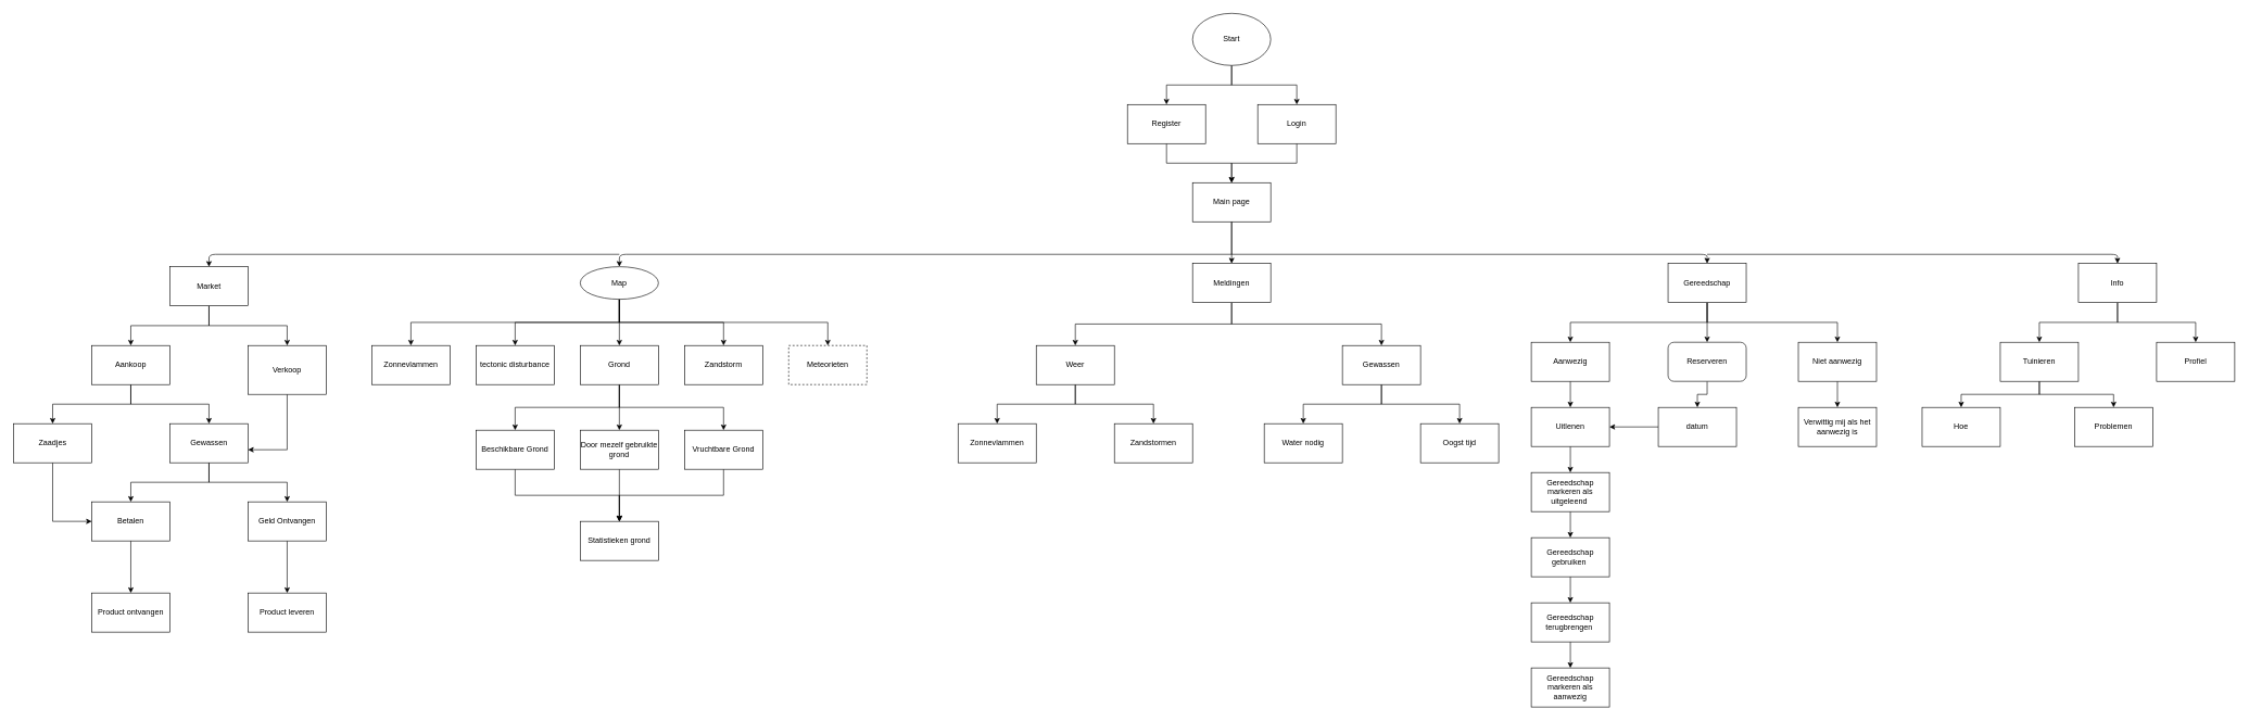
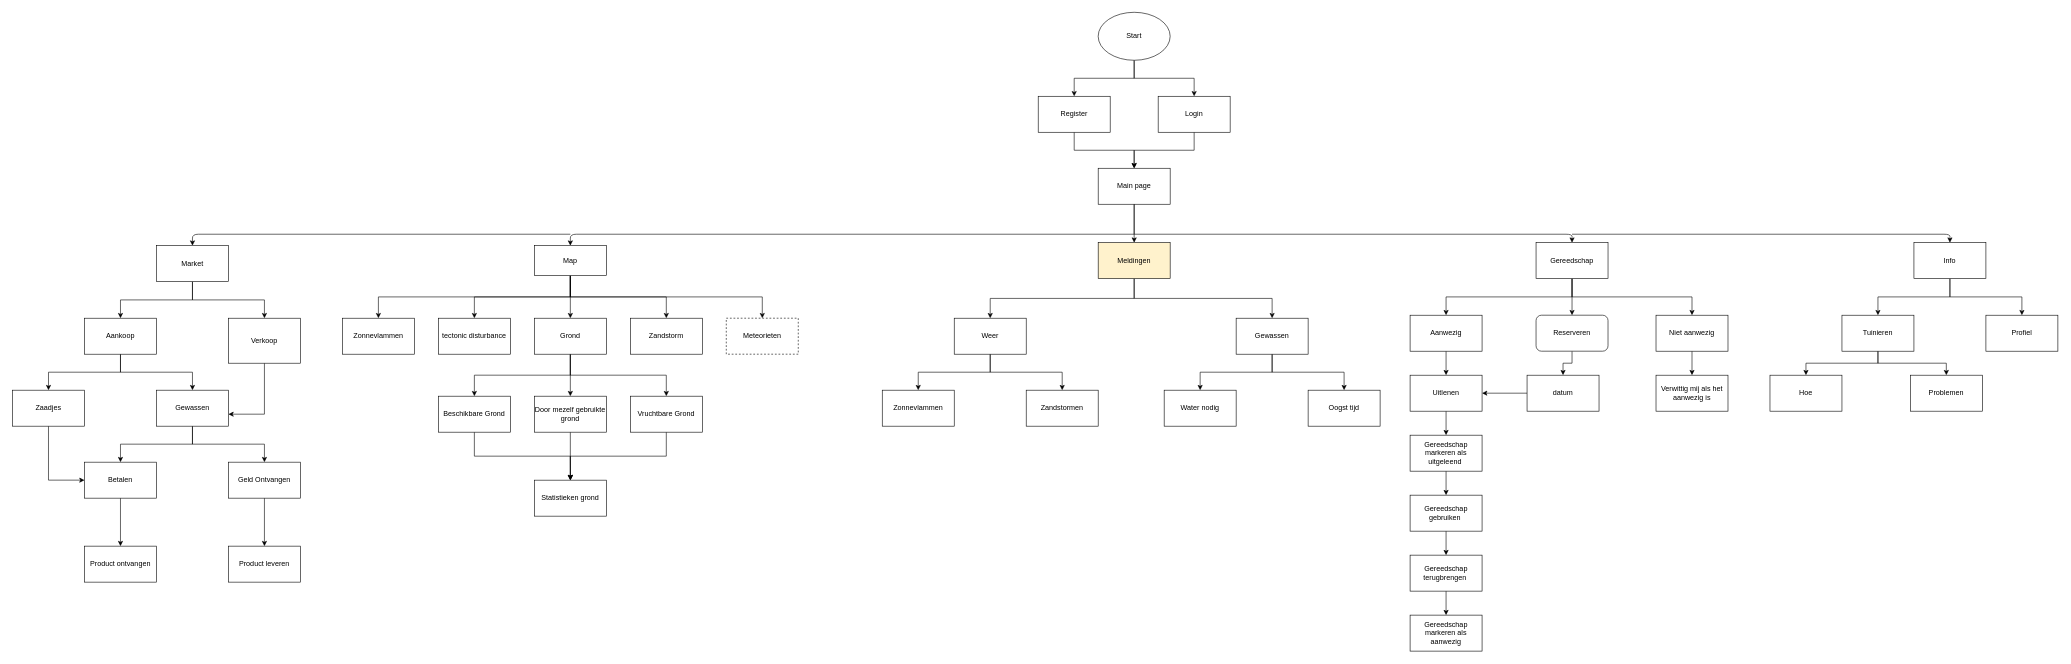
- <mxCell id="19" value="Map" style="ellipse;whiteSpace=wrap;html=1;" parent="1" vertex="1"><mxGeometry x="890" y="409" width="120" height="50" as="geometry" /></mxCell>
+ <mxCell id="19" value="Map" style="rounded=0;whiteSpace=wrap;html=1;" parent="1" vertex="1"><mxGeometry x="890" y="409" width="120" height="50" as="geometry" /></mxCell>
- <mxCell id="81" value="Meldingen" style="rounded=0;whiteSpace=wrap;html=1;" vertex="1" parent="1"><mxGeometry x="1830" y="404" width="120" height="60" as="geometry" /></mxCell>
+ <mxCell id="81" value="Meldingen" style="rounded=0;whiteSpace=wrap;html=1;fillColor=#fff2cc;" vertex="1" parent="1"><mxGeometry x="1830" y="404" width="120" height="60" as="geometry" /></mxCell>
